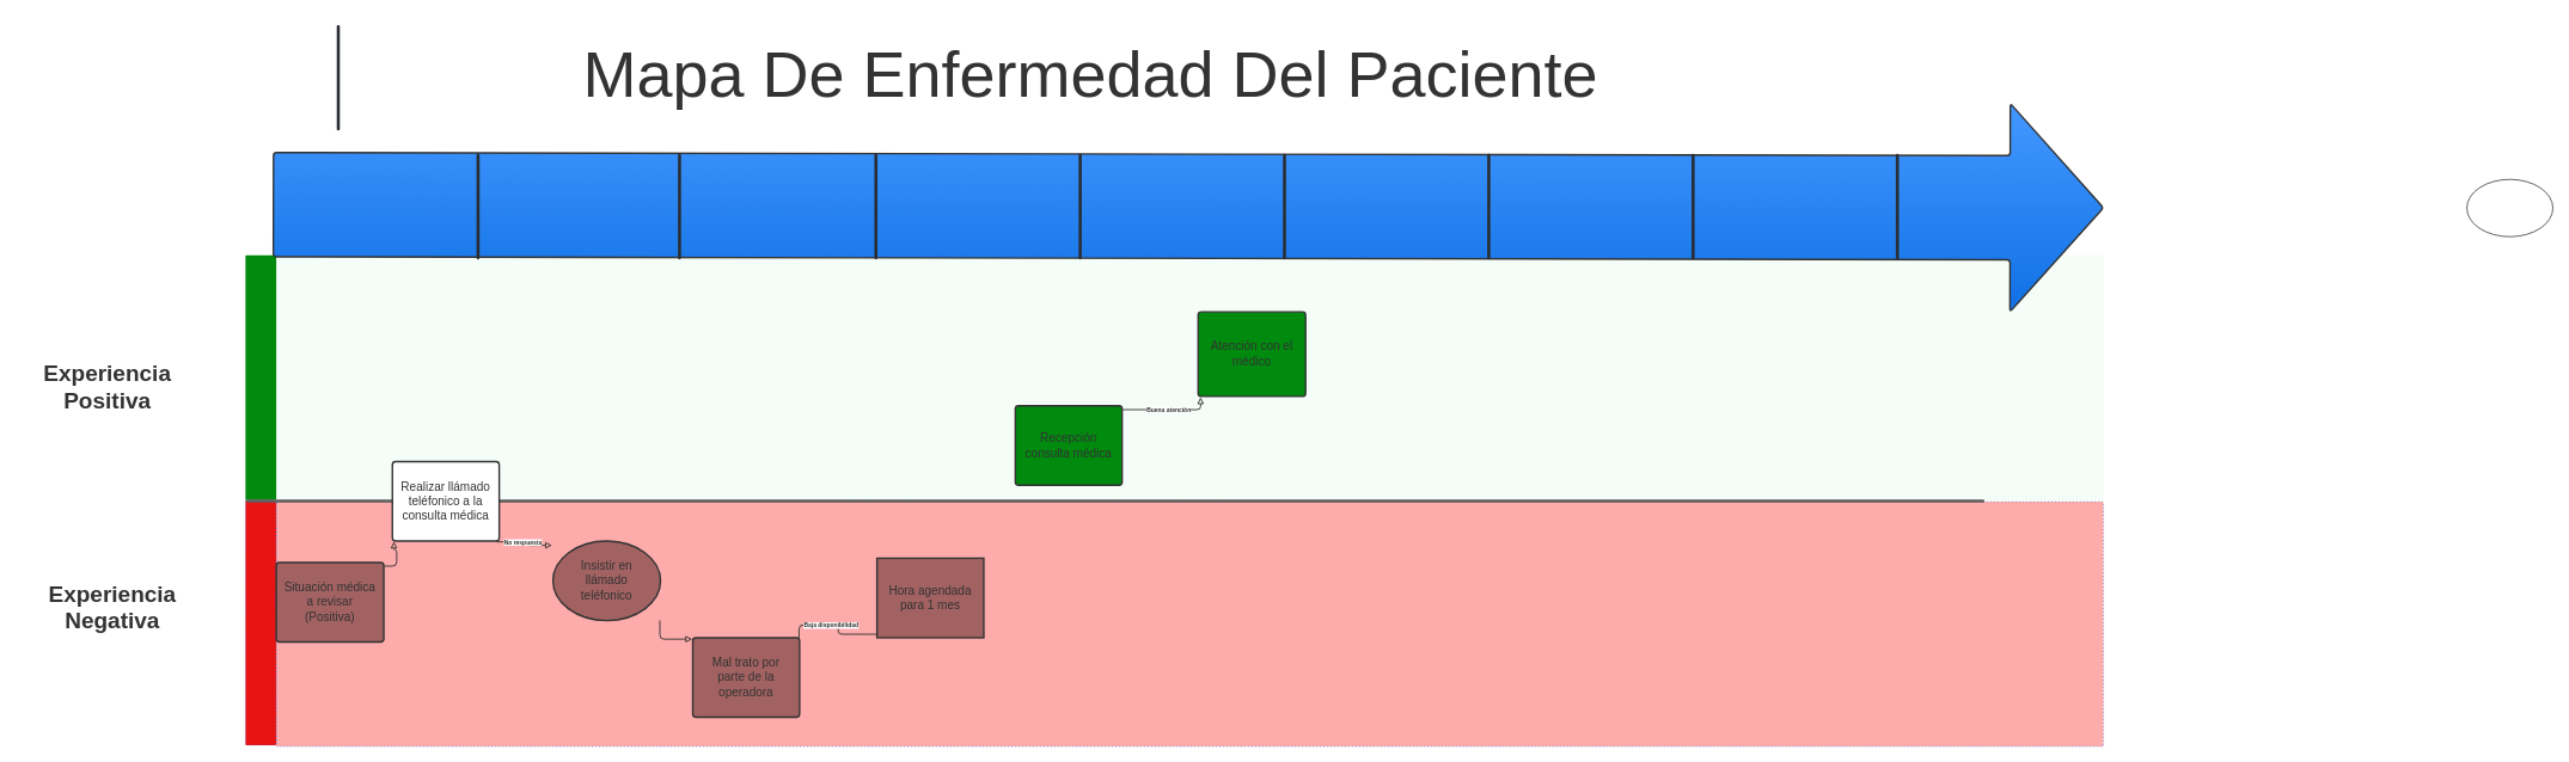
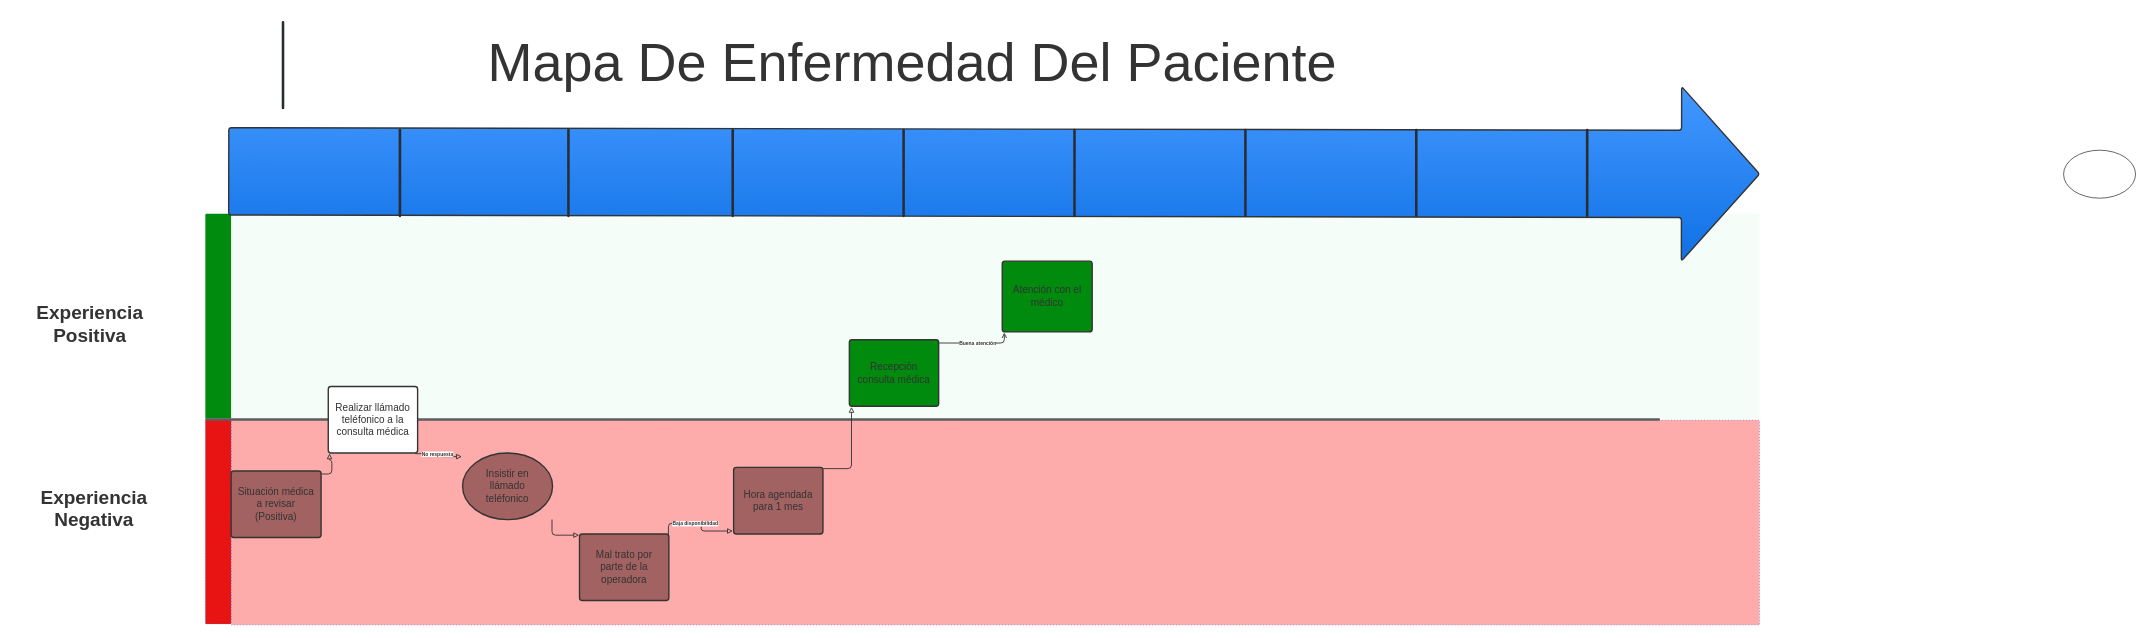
- <mxCell id="35" value="" style="html=1;jettySize=18;whiteSpace=wrap;fontSize=13;strokeColor=#333333;strokeOpacity=100;strokeWidth=1.5;rounded=1;arcSize=12;edgeStyle=orthogonalEdgeStyle;startArrow=none;endArrow=block;endFill=0;exitX=1.007;exitY=0.05;exitPerimeter=0;entryX=0.023;entryY=1.009;entryPerimeter=0;" edge="1" parent="1" source="32" target="34"><mxGeometry width="100" height="100" relative="1" as="geometry"><Array as="points" /></mxGeometry></mxCell>
+ <mxCell id="35" value="" style="html=1;jettySize=18;whiteSpace=wrap;fontSize=13;strokeColor=#333333;strokeOpacity=100;strokeWidth=1.5;rounded=1;arcSize=12;edgeStyle=orthogonalEdgeStyle;startArrow=none;endArrow=open;endFill=0;exitX=1.007;exitY=0.05;exitPerimeter=0;entryX=0.023;entryY=1.009;entryPerimeter=0;" edge="1" parent="1" source="32" target="34"><mxGeometry width="100" height="100" relative="1" as="geometry"><Array as="points" /></mxGeometry></mxCell>
+ <mxCell id="33" value="" style="html=1;jettySize=18;whiteSpace=wrap;fontSize=13;strokeColor=#333333;strokeOpacity=100;strokeWidth=1.5;rounded=1;arcSize=12;edgeStyle=orthogonalEdgeStyle;startArrow=none;endArrow=block;endFill=0;exitX=1.003;exitY=0.018;exitPerimeter=0;entryX=0.024;entryY=1.009;entryPerimeter=0;" edge="1" parent="1" source="29" target="32"><mxGeometry width="100" height="100" relative="1" as="geometry"><Array as="points" /></mxGeometry></mxCell>
- <mxCell id="29" value="Hora agendada para 1 mes " style="html=1;overflow=block;blockSpacing=1;whiteSpace=wrap;fontSize=16.7;fontColor=#333333;align=center;spacing=9;strokeColor=#333333;strokeOpacity=100;fillOpacity=100;absoluteArcSize=1;arcSize=9;fillColor=#a36262;strokeWidth=2.3;rounded=0;" vertex="1" parent="1"><mxGeometry x="1222" y="779" width="149" height="111" as="geometry" /></mxCell>
+ <mxCell id="29" value="Hora agendada para 1 mes " style="html=1;overflow=block;blockSpacing=1;whiteSpace=wrap;fontSize=16.7;fontColor=#333333;align=center;spacing=9;strokeColor=#333333;strokeOpacity=100;fillOpacity=100;rounded=1;absoluteArcSize=1;arcSize=9;fillColor=#a36262;strokeWidth=2.3;" vertex="1" parent="1"><mxGeometry x="1222" y="779" width="149" height="111" as="geometry" /></mxCell>
- <mxCell id="30" value="" style="html=1;jettySize=18;whiteSpace=wrap;fontSize=13;strokeColor=#333333;strokeOpacity=100;strokeWidth=1.5;rounded=1;arcSize=12;edgeStyle=orthogonalEdgeStyle;startArrow=none;endArrow=none;endFill=0;exitX=0.995;exitY=0.002;exitPerimeter=0;entryX=-0.007;entryY=0.956;entryPerimeter=0;" edge="1" parent="1" source="27" target="29"><mxGeometry width="100" height="100" relative="1" as="geometry"><Array as="points" /></mxGeometry></mxCell>
+ <mxCell id="30" value="" style="html=1;jettySize=18;whiteSpace=wrap;fontSize=13;strokeColor=#333333;strokeOpacity=100;strokeWidth=1.5;rounded=1;arcSize=12;edgeStyle=orthogonalEdgeStyle;startArrow=none;endArrow=block;endFill=0;exitX=0.995;exitY=0.002;exitPerimeter=0;entryX=-0.007;entryY=0.956;entryPerimeter=0;" edge="1" parent="1" source="27" target="29"><mxGeometry width="100" height="100" relative="1" as="geometry"><Array as="points" /></mxGeometry></mxCell>
